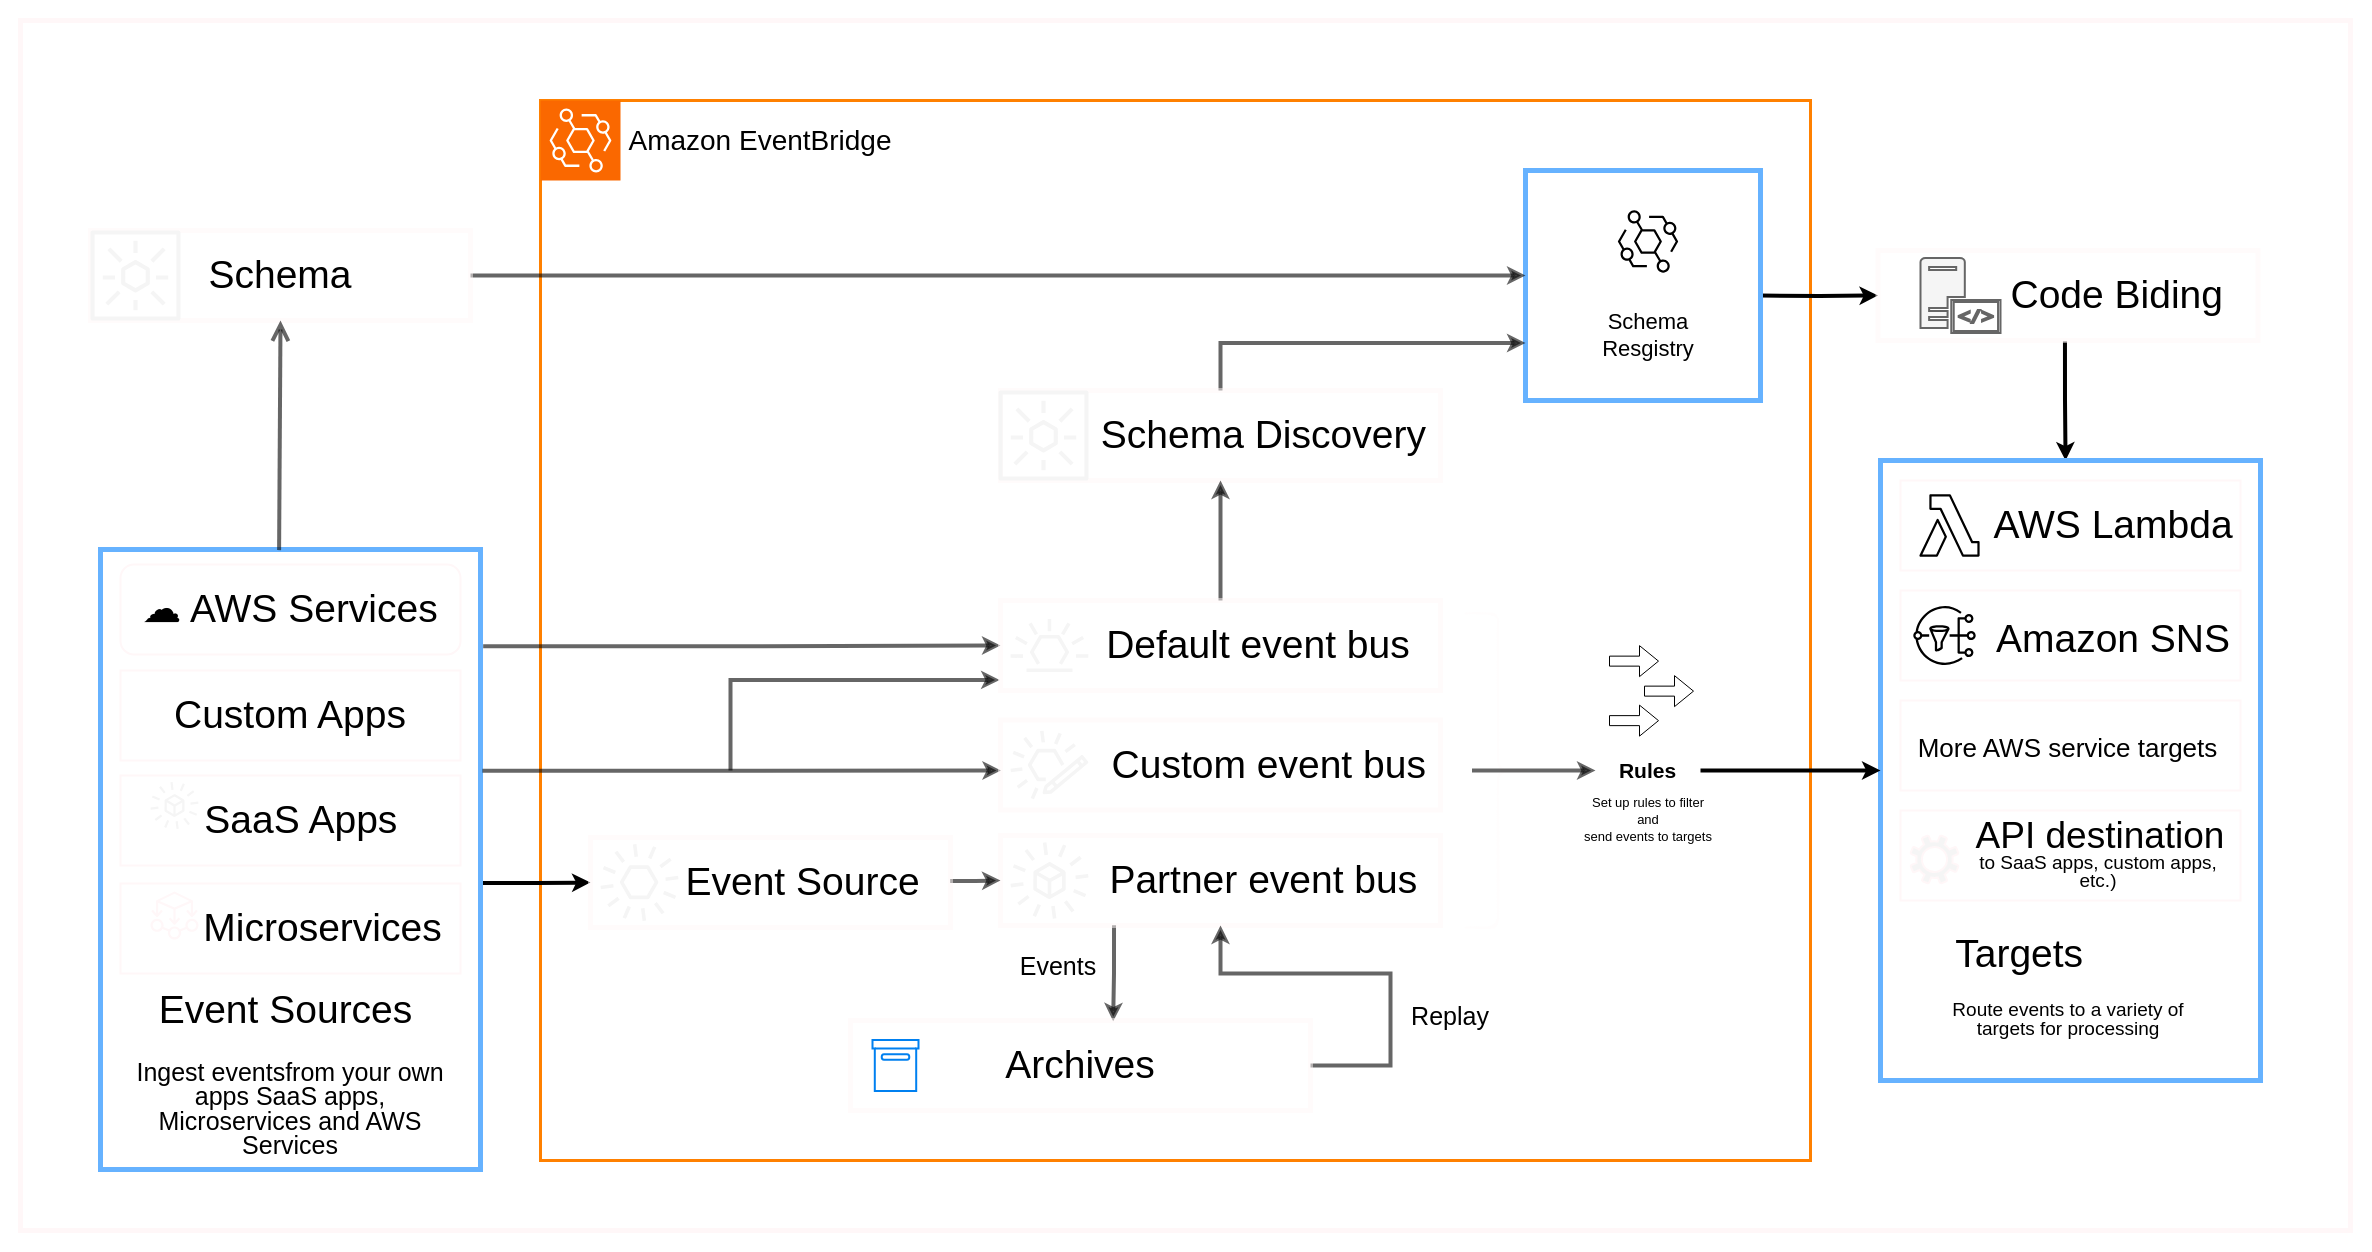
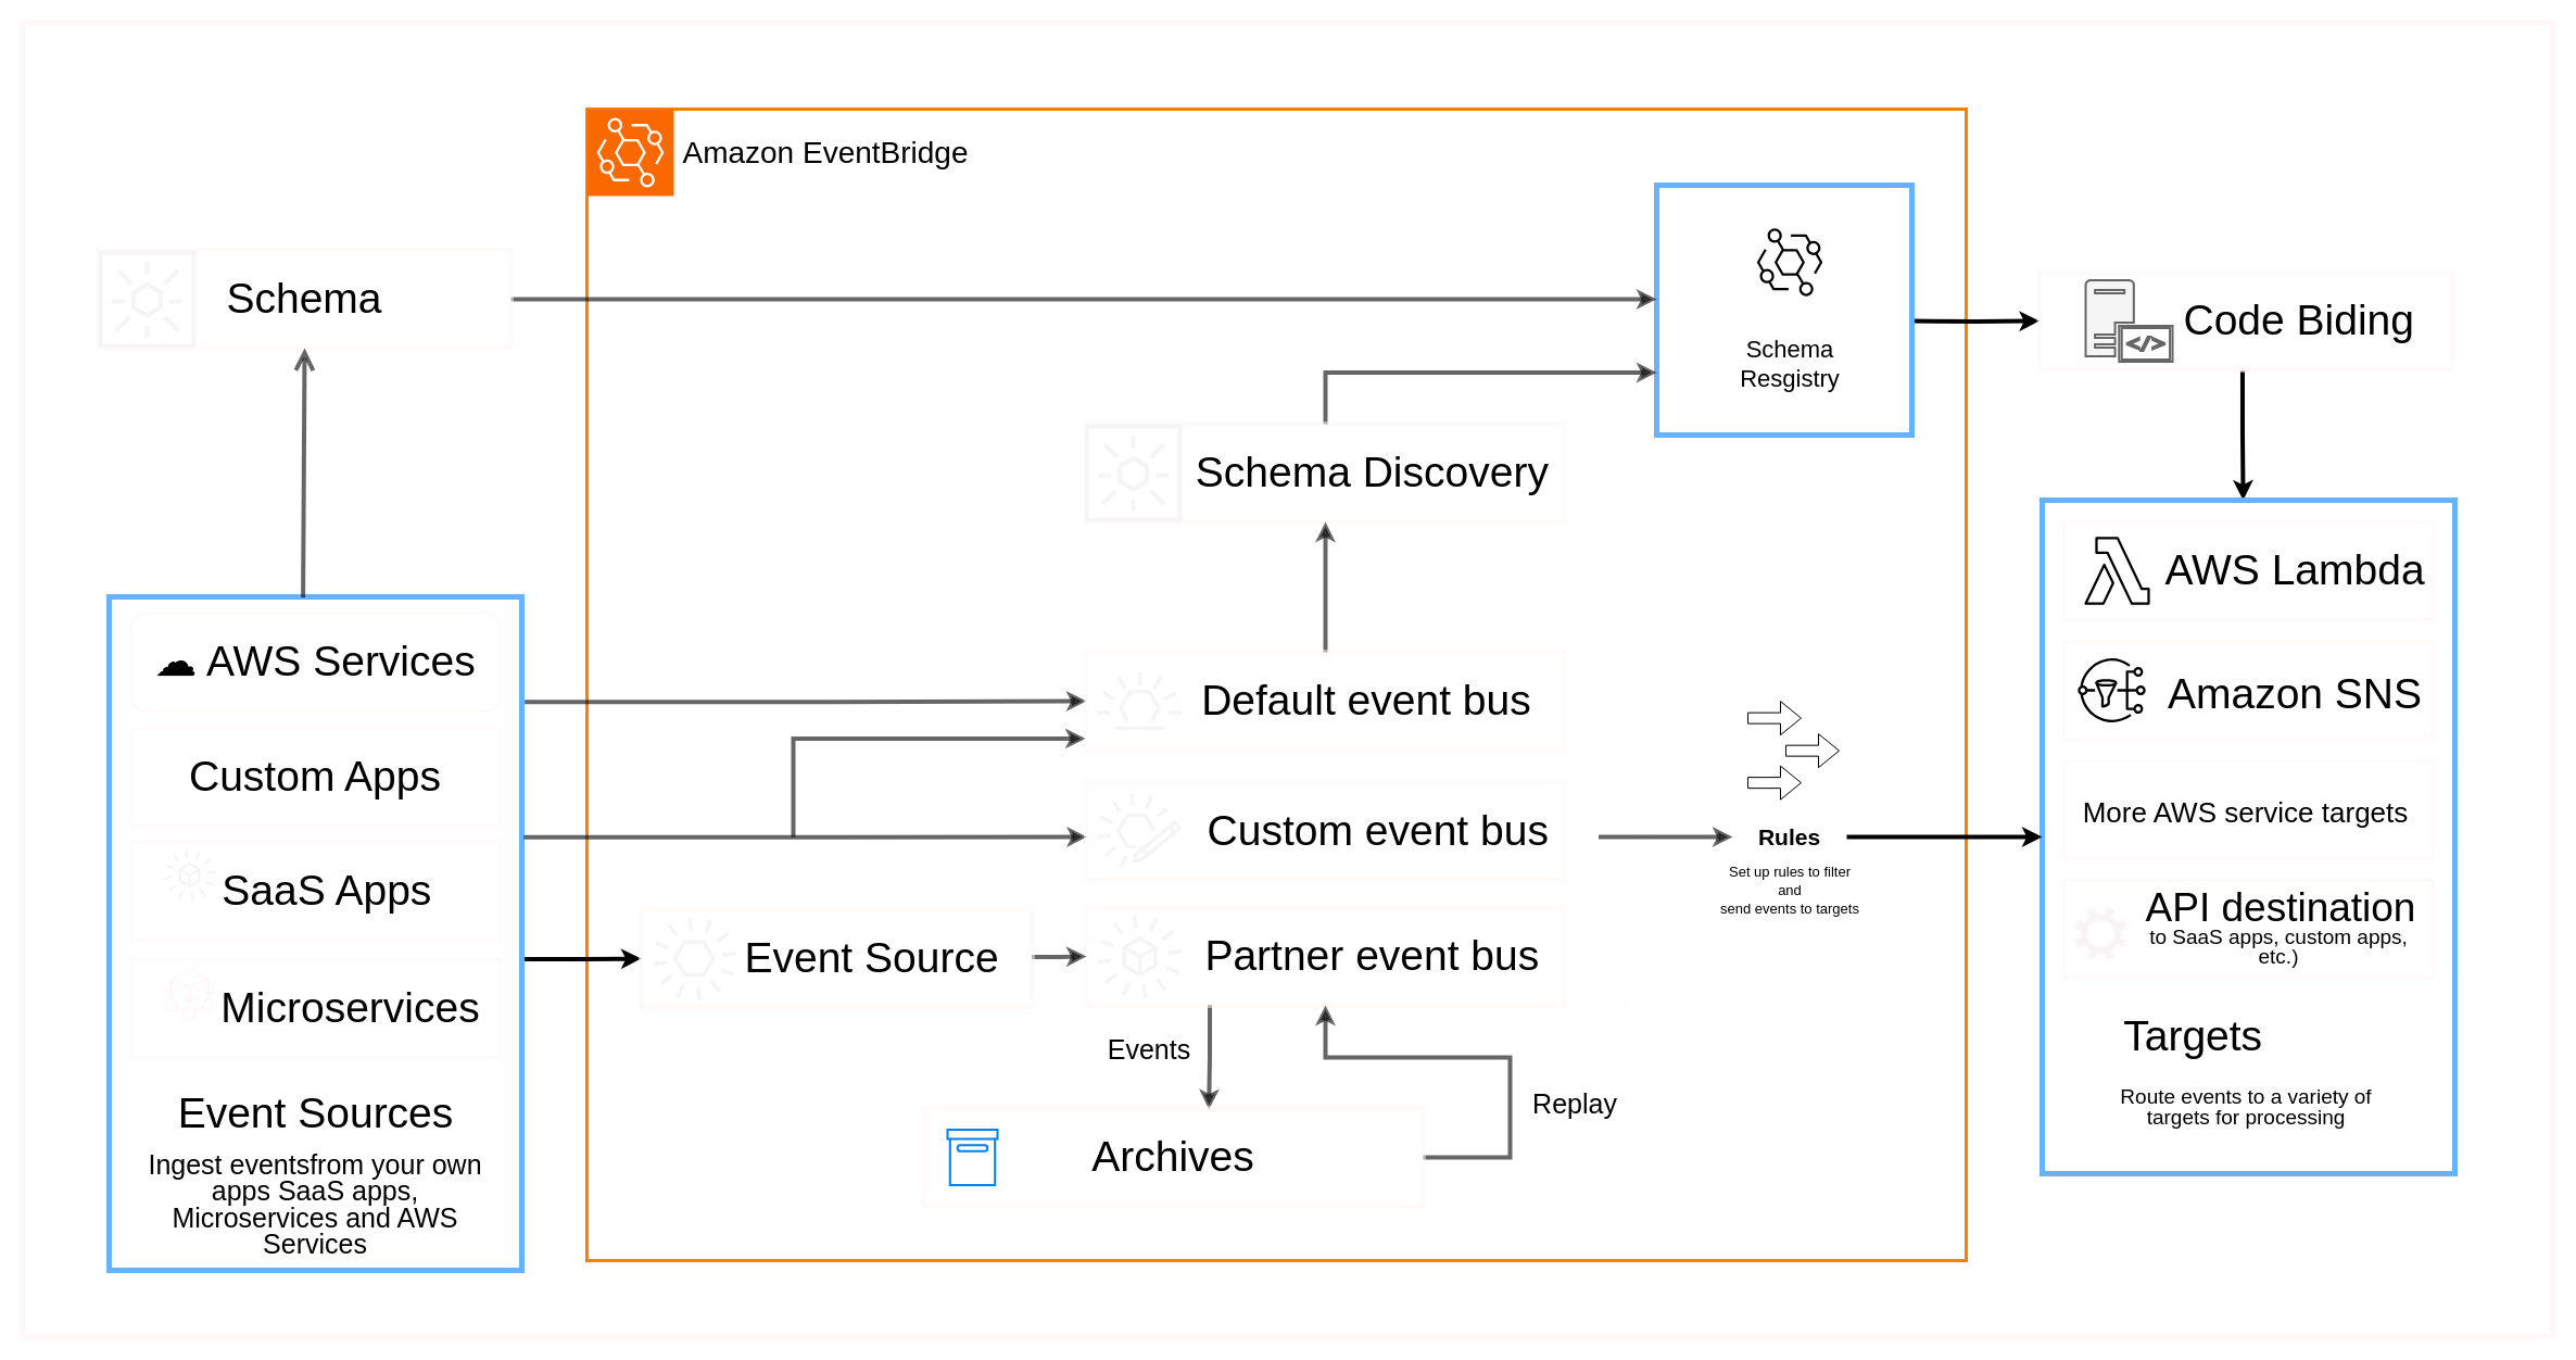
- <mxCell id="28" value="Event Sources" style="text;html=1;strokeColor=none;fillColor=none;align=center;verticalAlign=middle;whiteSpace=wrap;rounded=0;strokeWidth=2;fontSize=39;" vertex="1" parent="1"><mxGeometry x="122.5" y="994.5" width="325" height="30" as="geometry" /></mxCell>
+ <mxCell id="28" value="Event Sources" style="text;html=1;strokeColor=none;fillColor=none;align=center;verticalAlign=middle;whiteSpace=wrap;rounded=0;strokeWidth=2;fontSize=39;" vertex="1" parent="1"><mxGeometry x="127.5" y="1009.5" width="325" height="30" as="geometry" /></mxCell>
